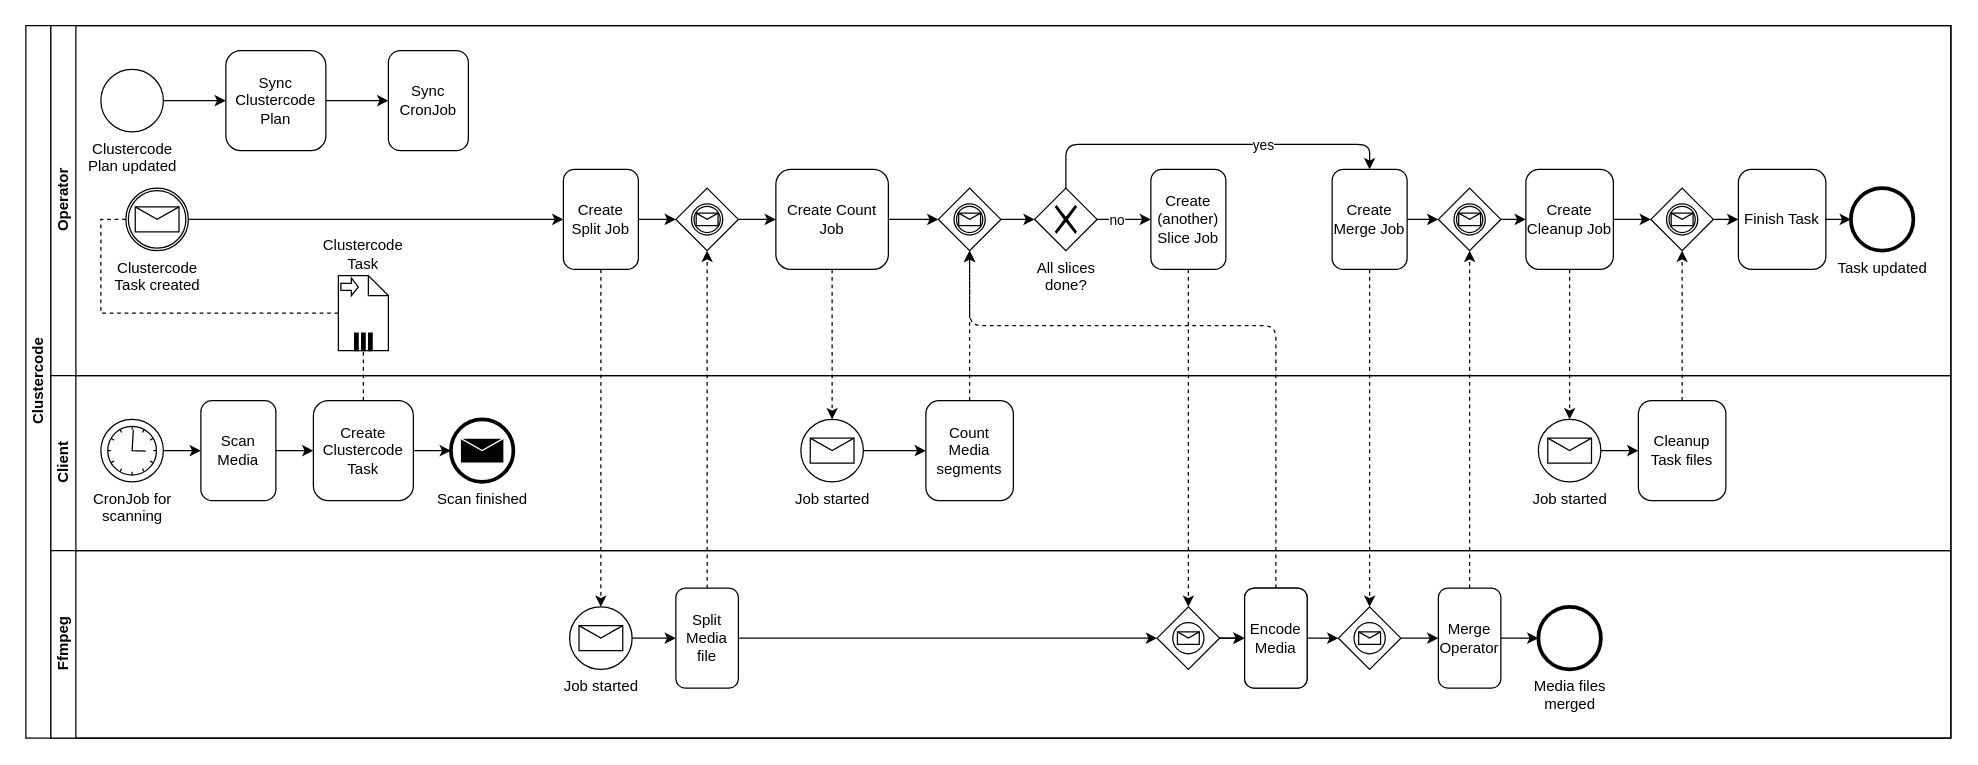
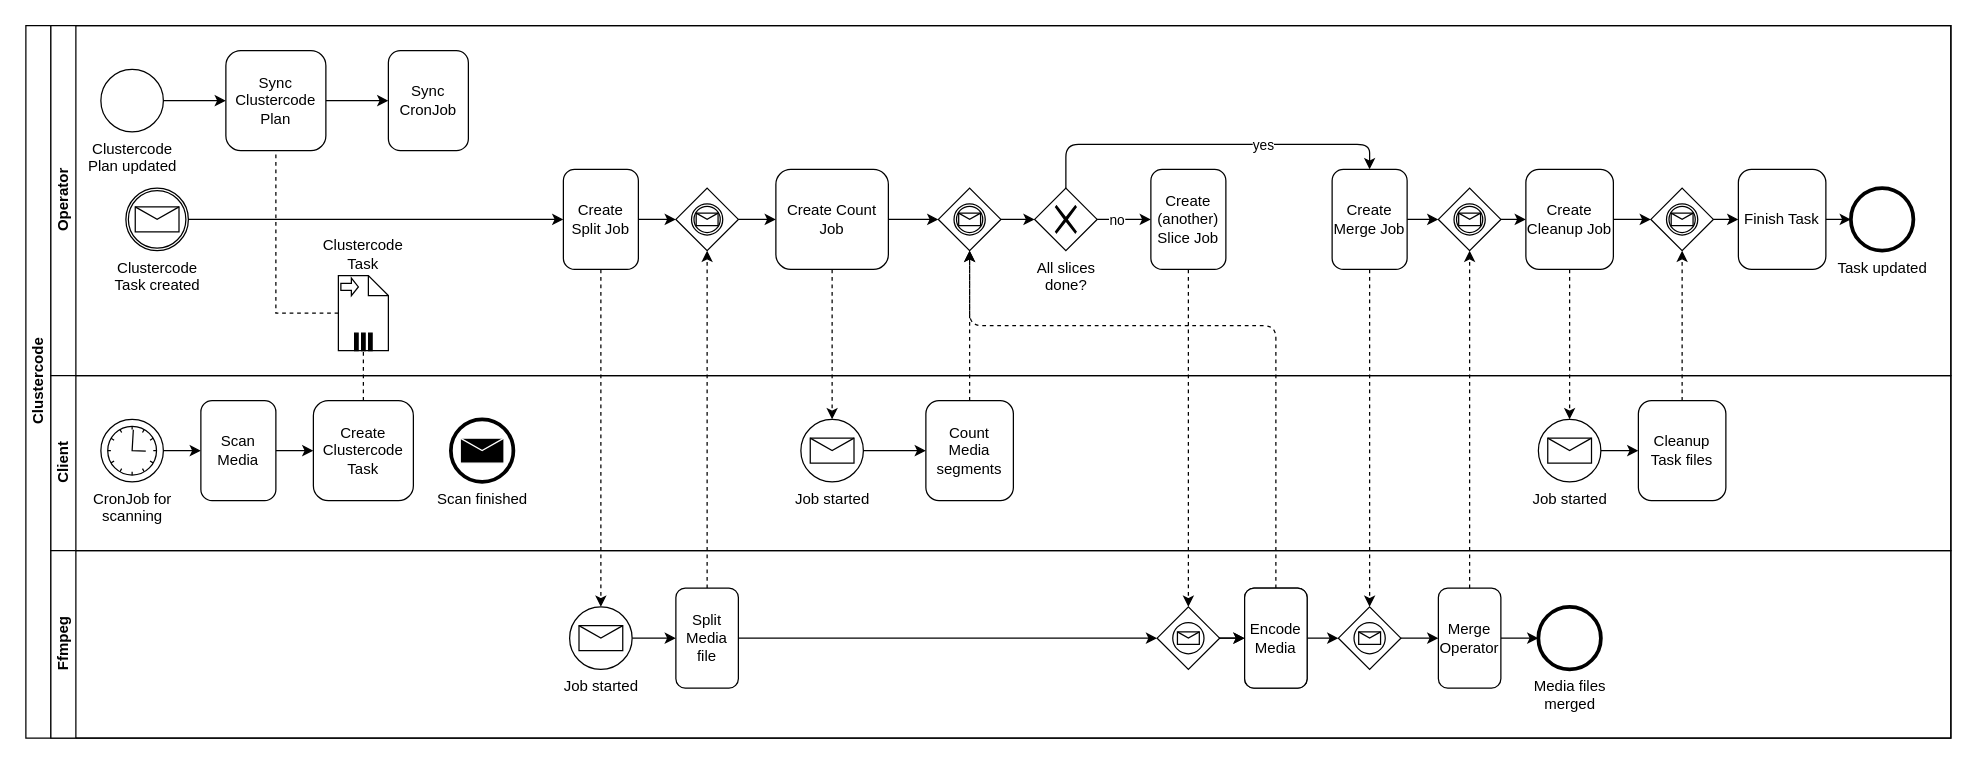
- <mxCell id="8" style="rounded=0;orthogonalLoop=1;jettySize=auto;html=1;exitX=0;exitY=0.5;exitDx=0;exitDy=0;exitPerimeter=0;entryX=0;entryY=0.5;entryDx=0;entryDy=0;edgeStyle=orthogonalEdgeStyle;endArrow=none;endFill=0;dashed=1;" edge="1" parent="3" source="9" target="14"><mxGeometry relative="1" as="geometry" /></mxCell>
+ <mxCell id="8" style="rounded=0;orthogonalLoop=1;jettySize=auto;html=1;exitX=0;exitY=0.5;exitDx=0;exitDy=0;exitPerimeter=0;edgeStyle=orthogonalEdgeStyle;endArrow=none;endFill=0;dashed=1;" edge="1" parent="3" source="9" target="7"><mxGeometry relative="1" as="geometry" /></mxCell>
- <mxCell id="45" style="edgeStyle=orthogonalEdgeStyle;rounded=0;orthogonalLoop=1;jettySize=auto;html=1;exitX=1;exitY=0.5;exitDx=0;exitDy=0;entryX=0;entryY=0.5;entryDx=0;entryDy=0;" edge="1" parent="40" source="46" target="47"><mxGeometry relative="1" as="geometry" /></mxCell>
